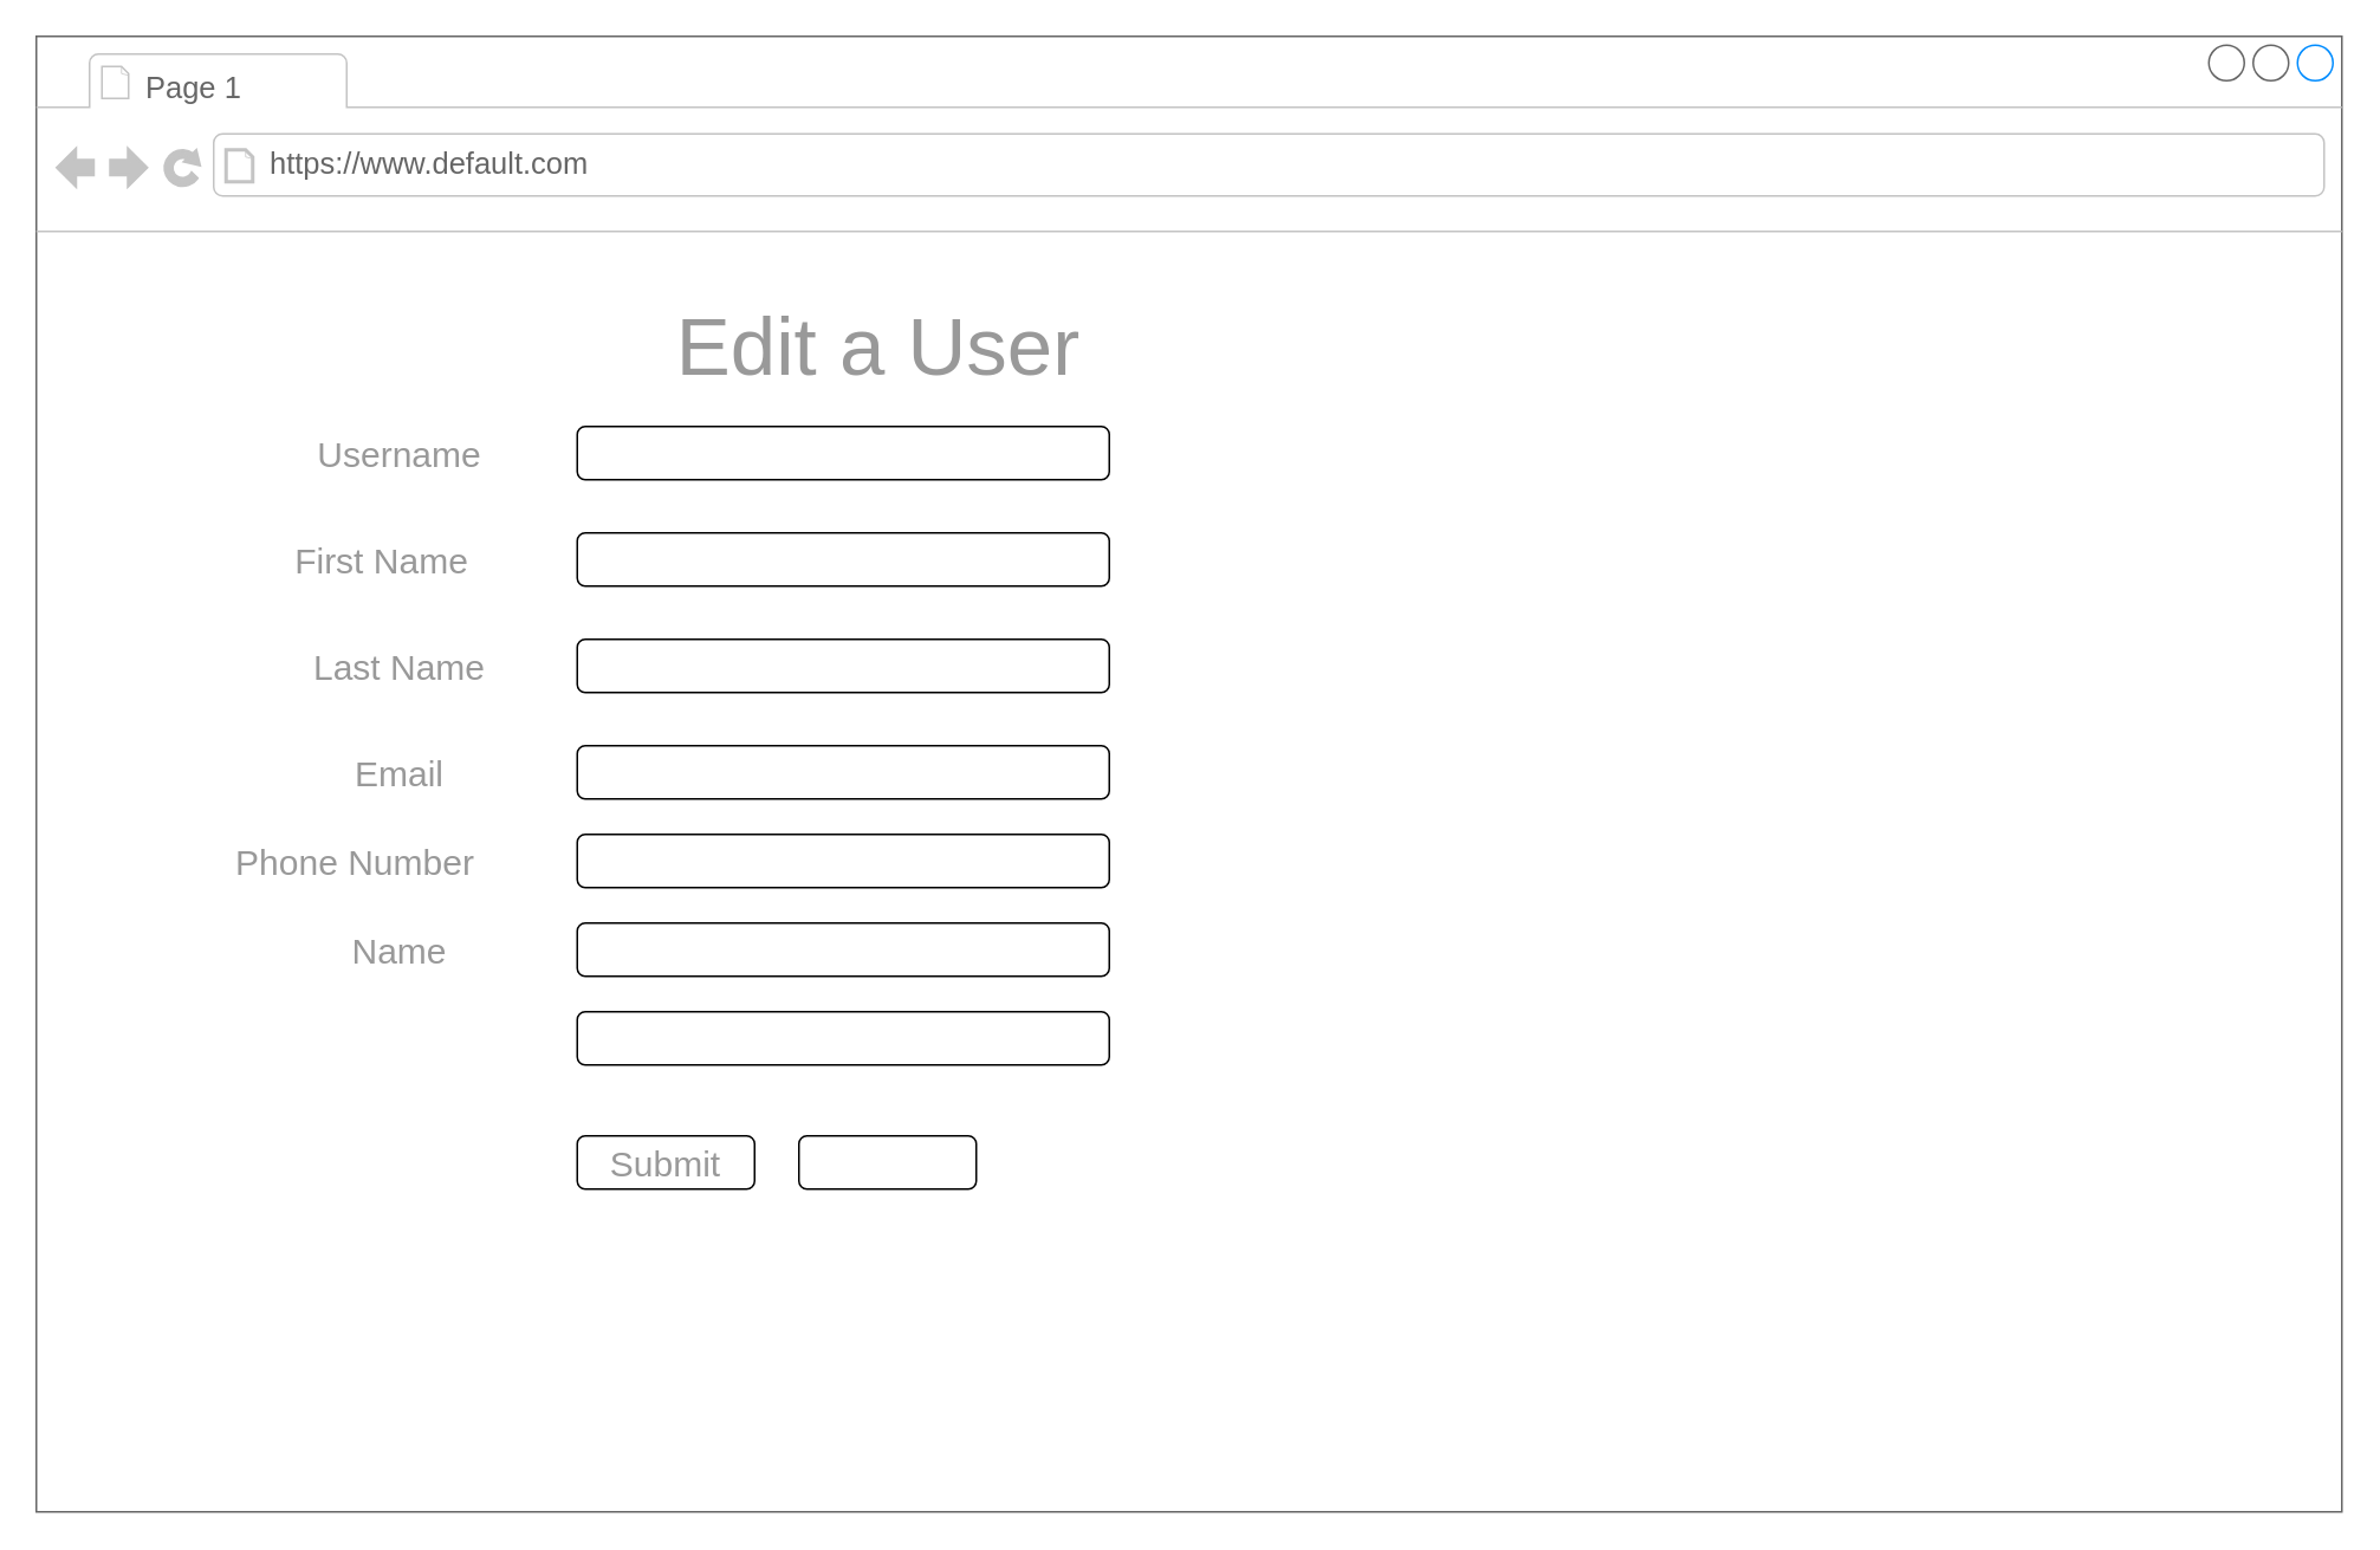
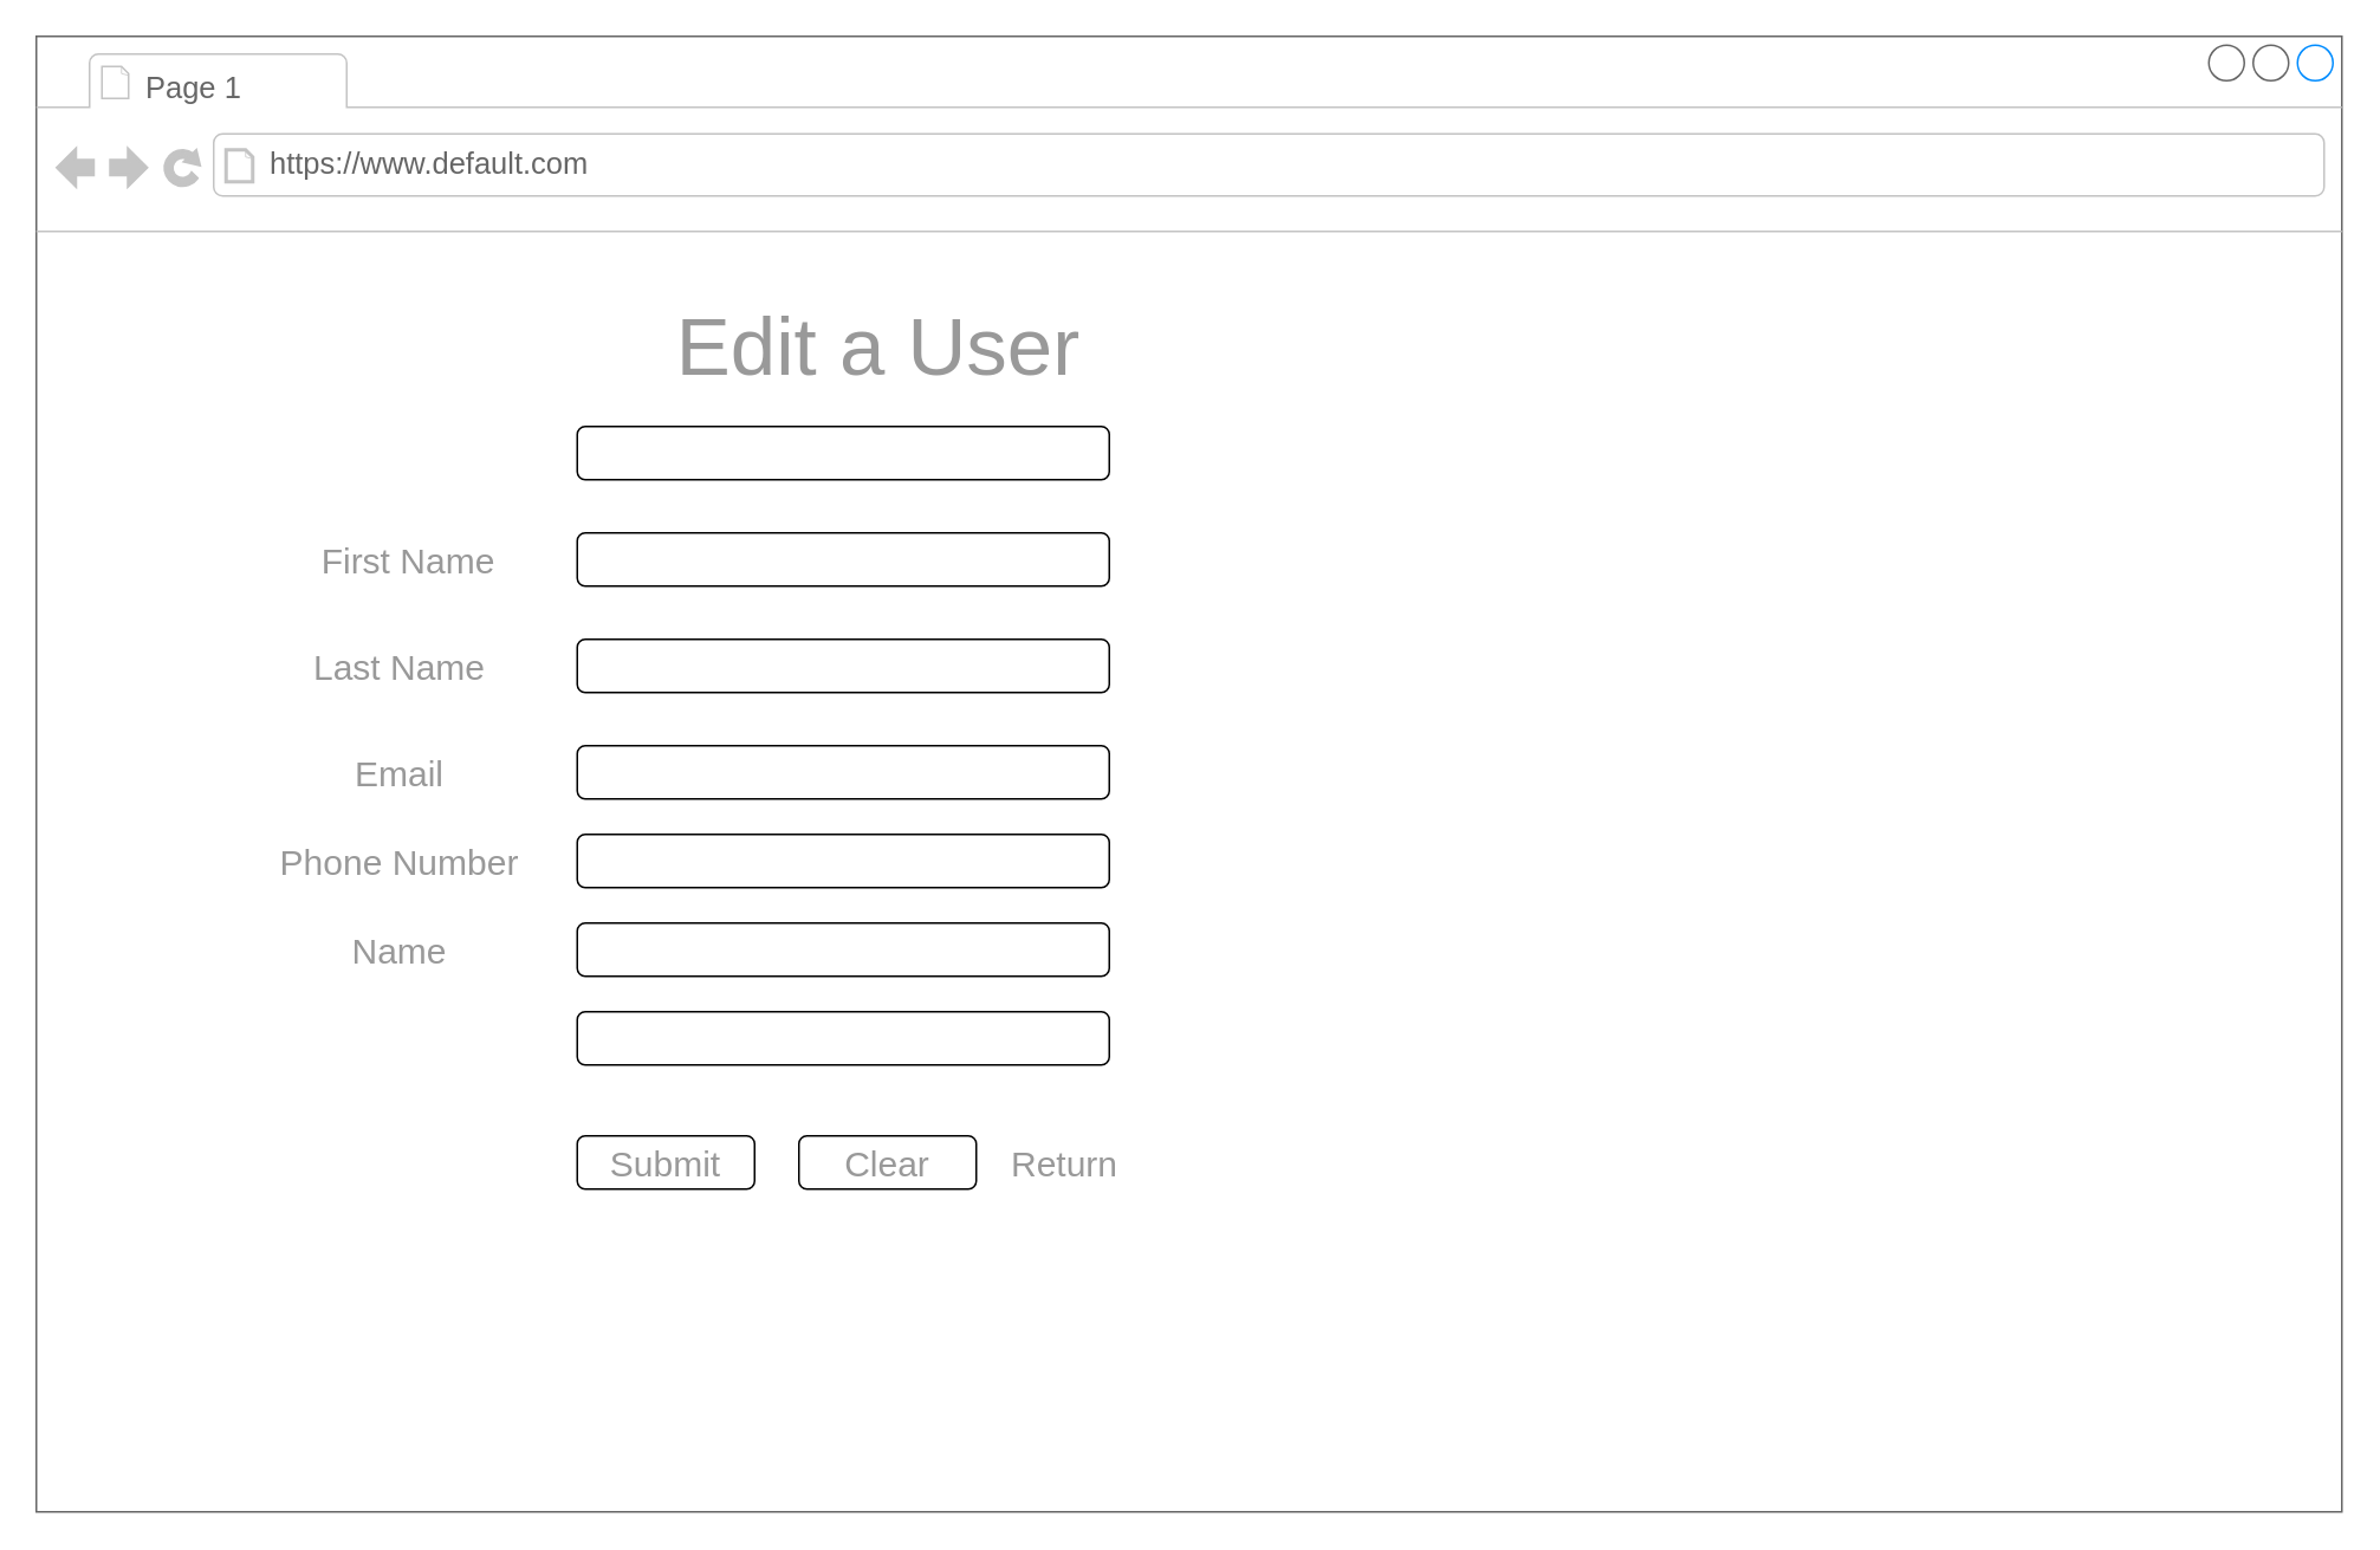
- <mxCell id="14" value="Username" style="text;html=1;strokeColor=none;fillColor=none;align=center;verticalAlign=middle;whiteSpace=wrap;rounded=0;fontSize=20;fontColor=#999999;" parent="2" vertex="1"><mxGeometry x="130" y="220" width="150" height="30" as="geometry" /></mxCell>
- <mxCell id="17" value="First Name" style="text;html=1;strokeColor=none;fillColor=none;align=center;verticalAlign=middle;whiteSpace=wrap;rounded=0;fontSize=20;fontColor=#999999;" parent="2" vertex="1"><mxGeometry x="120" y="280" width="150" height="30" as="geometry" /></mxCell>
+ <mxCell id="17" value="First Name" style="text;html=1;strokeColor=none;fillColor=none;align=center;verticalAlign=middle;whiteSpace=wrap;rounded=0;fontSize=20;fontColor=#999999;" parent="2" vertex="1"><mxGeometry x="135" y="280" width="150" height="30" as="geometry" /></mxCell>
- <mxCell id="16" value="Phone Number" style="text;html=1;strokeColor=none;fillColor=none;align=center;verticalAlign=middle;whiteSpace=wrap;rounded=0;fontSize=20;fontColor=#999999;" parent="2" vertex="1"><mxGeometry x="105" y="450" width="150" height="30" as="geometry" /></mxCell>
+ <mxCell id="16" value="Phone Number" style="text;html=1;strokeColor=none;fillColor=none;align=center;verticalAlign=middle;whiteSpace=wrap;rounded=0;fontSize=20;fontColor=#999999;" parent="2" vertex="1"><mxGeometry x="130" y="450" width="150" height="30" as="geometry" /></mxCell>
+ <mxCell id="22" value="Clear" style="text;html=1;strokeColor=none;fillColor=none;align=center;verticalAlign=middle;whiteSpace=wrap;rounded=0;fontSize=20;fontColor=#999999;" parent="2" vertex="1"><mxGeometry x="450" y="620" width="60" height="30" as="geometry" /></mxCell>
+ <mxCell id="23" value="Return" style="text;html=1;strokeColor=none;fillColor=none;align=center;verticalAlign=middle;whiteSpace=wrap;rounded=0;fontSize=20;fontColor=#999999;" parent="2" vertex="1"><mxGeometry x="550" y="620" width="60" height="30" as="geometry" /></mxCell>
